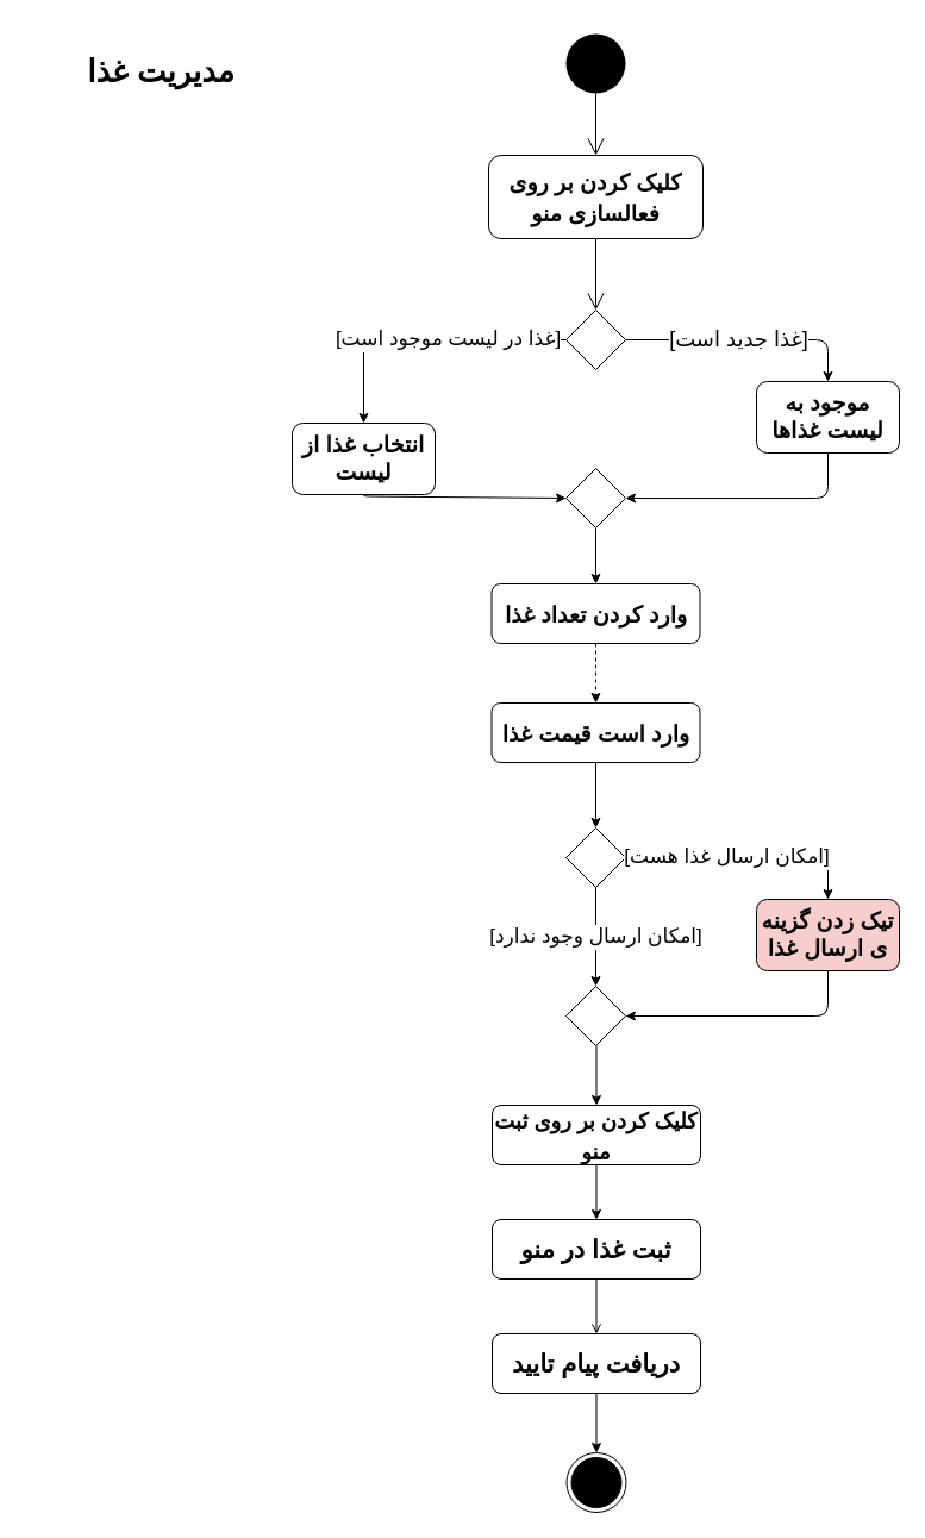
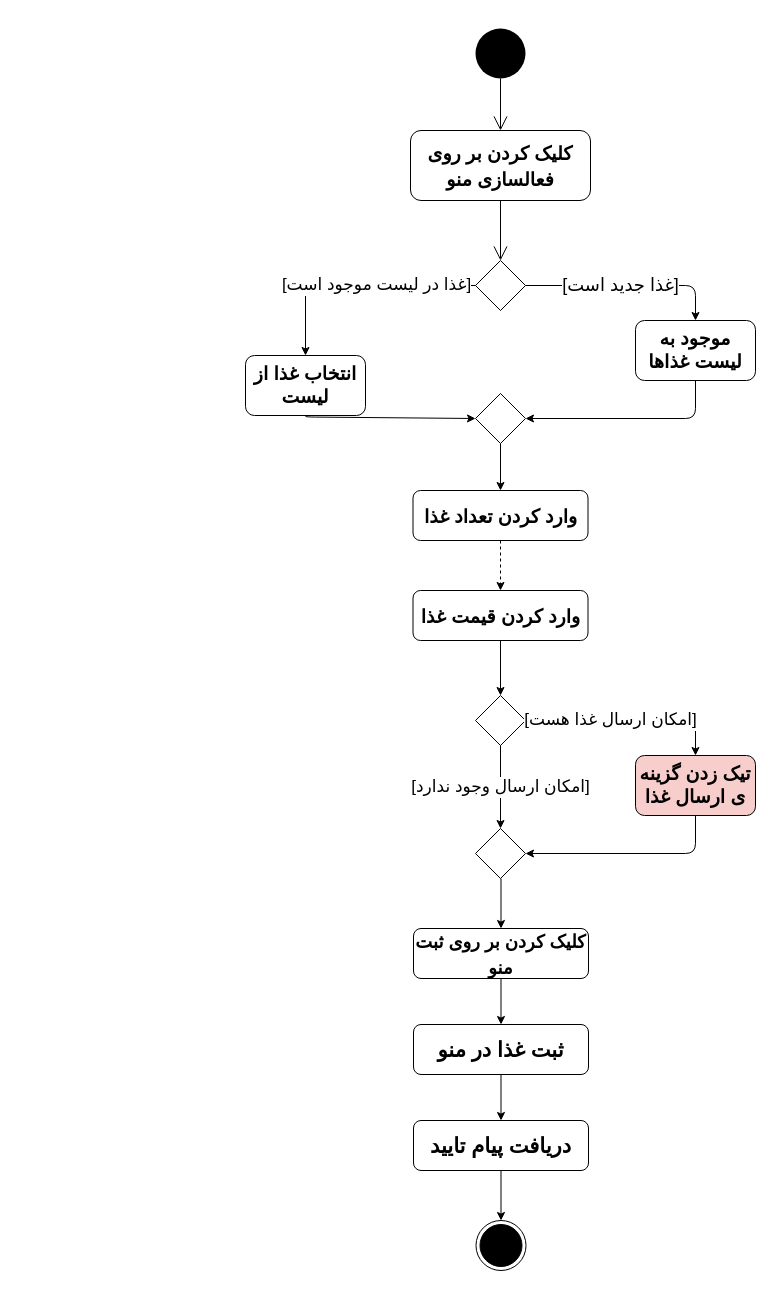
- <mxCell id="28" value="&lt;font style=&quot;font-size: 26px&quot;&gt;&lt;b&gt;مدیریت غذا&lt;/b&gt;&lt;/font&gt;" style="text;html=1;strokeColor=none;fillColor=none;align=center;verticalAlign=middle;whiteSpace=wrap;rounded=0;" parent="1" vertex="1"><mxGeometry x="20" y="20" width="230" height="80" as="geometry" /></mxCell>
- <mxCell id="8" value="&lt;font style=&quot;font-size: 19px&quot;&gt;وارد است قیمت غذا&lt;/font&gt;" style="shape=rect;html=1;rounded=1;whiteSpace=wrap;align=center;fontSize=21;fontStyle=1" parent="1" vertex="1"><mxGeometry x="412.5" y="590" width="175" height="50" as="geometry" /></mxCell>
+ <mxCell id="8" value="&lt;font style=&quot;font-size: 19px&quot;&gt;وارد کردن قیمت غذا&lt;/font&gt;" style="shape=rect;html=1;rounded=1;whiteSpace=wrap;align=center;fontSize=21;fontStyle=1" parent="1" vertex="1"><mxGeometry x="412.5" y="590" width="175" height="50" as="geometry" /></mxCell>
- <mxCell id="31" value="" style="endArrow=open;html=1;exitX=0.5;exitY=1;exitDx=0;exitDy=0;" parent="1" source="29" target="32" edge="1"><mxGeometry width="50" height="50" relative="1" as="geometry"><mxPoint x="499" y="1080" as="sourcePoint" /><mxPoint x="501" y="1132" as="targetPoint" /></mxGeometry></mxCell>
+ <mxCell id="31" value="" style="endArrow=classic;html=1;exitX=0.5;exitY=1;exitDx=0;exitDy=0;" parent="1" source="29" target="32" edge="1"><mxGeometry width="50" height="50" relative="1" as="geometry"><mxPoint x="499" y="1080" as="sourcePoint" /><mxPoint x="501" y="1132" as="targetPoint" /></mxGeometry></mxCell>
